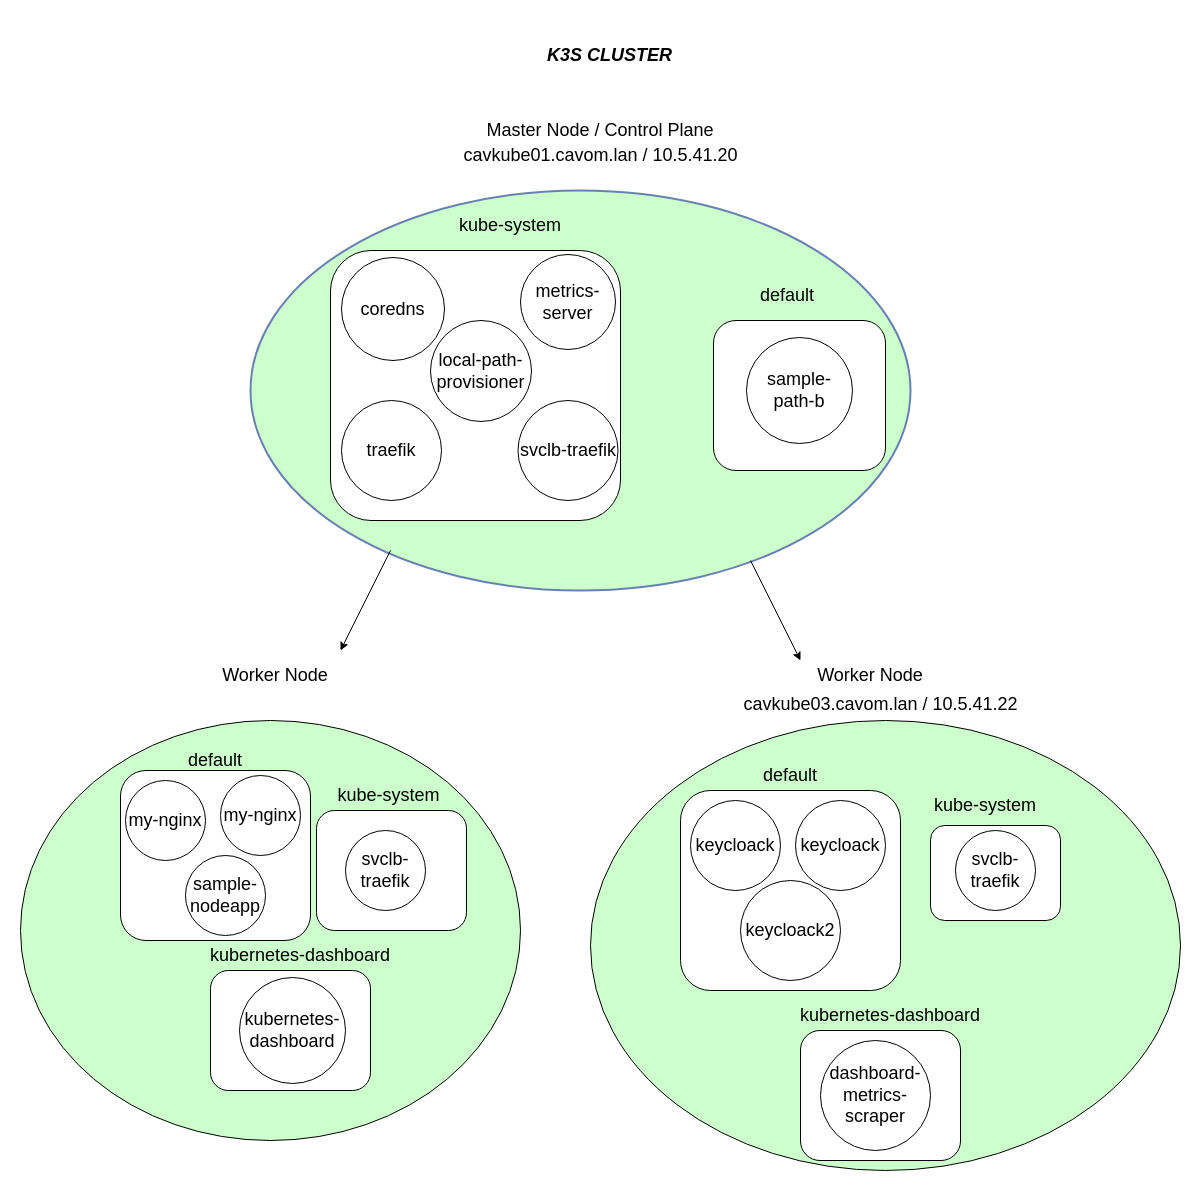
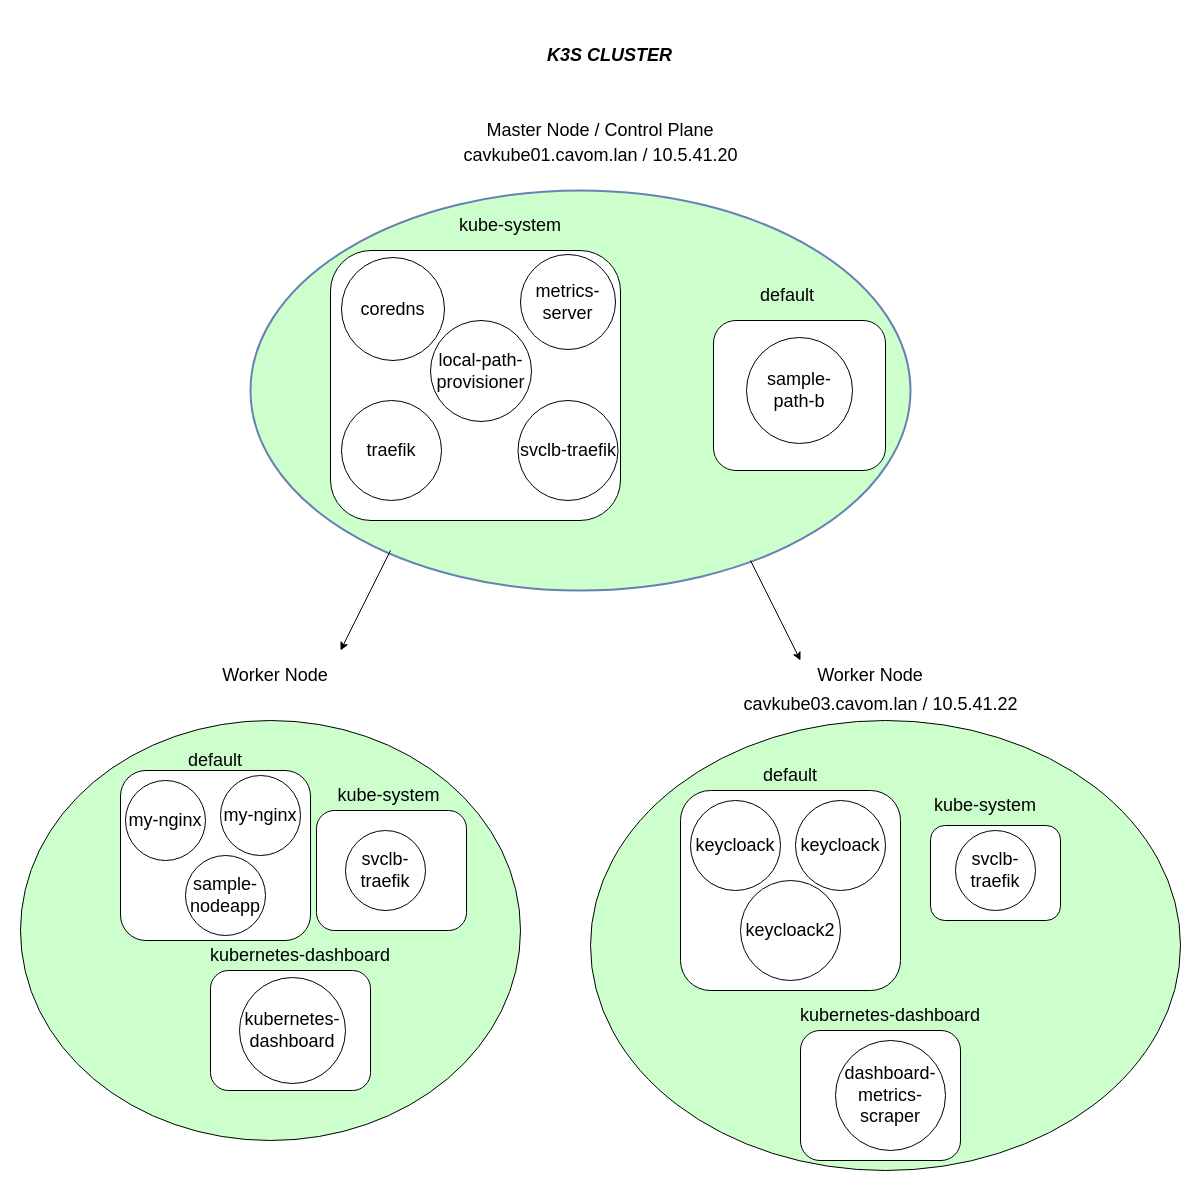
- <mxCell id="45" value="dashboard-metrics-scraper" style="ellipse;whiteSpace=wrap;html=1;aspect=fixed;fontSize=18;fillColor=#FFFFFF;" vertex="1" parent="1"><mxGeometry x="820" y="1040" width="110" height="110" as="geometry" /></mxCell>
+ <mxCell id="45" value="dashboard-metrics-scraper" style="ellipse;whiteSpace=wrap;html=1;aspect=fixed;fontSize=18;fillColor=#FFFFFF;" vertex="1" parent="1"><mxGeometry x="835" y="1040" width="110" height="110" as="geometry" /></mxCell>
